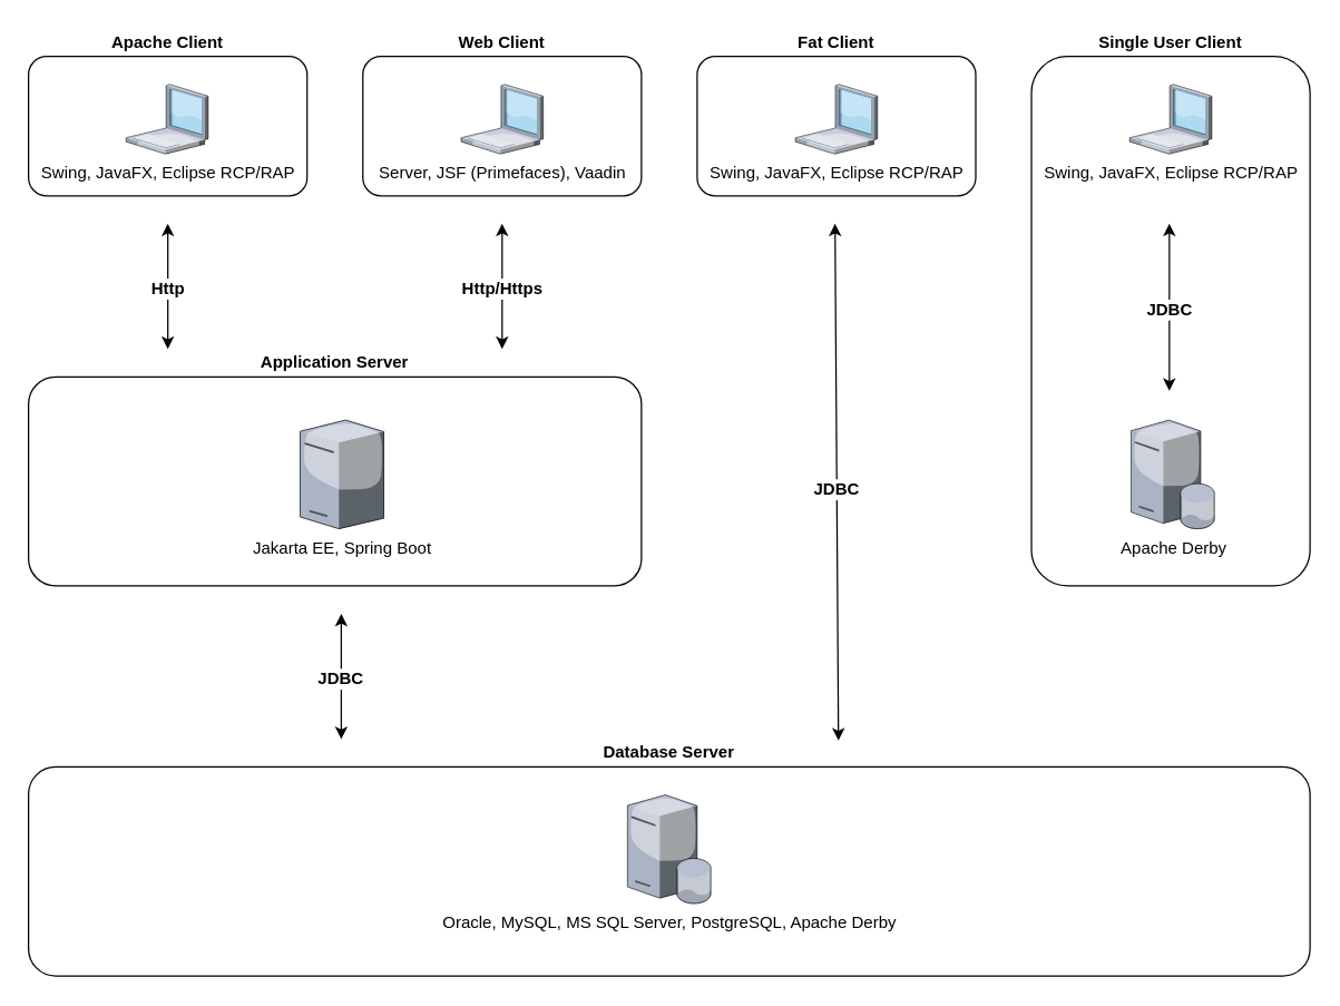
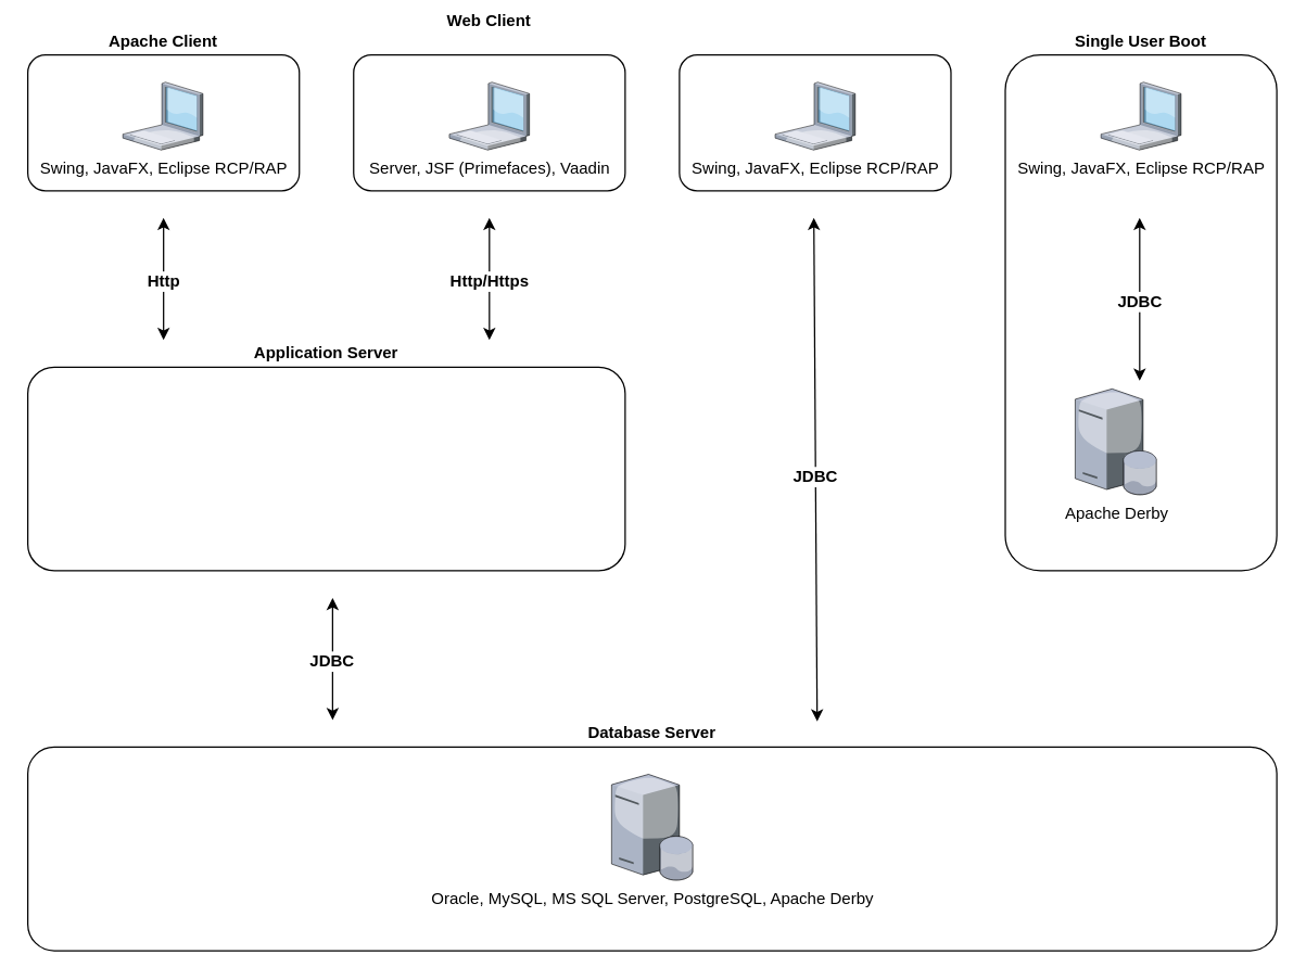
- <mxCell id="8" value="&lt;b&gt;Web Client&lt;/b&gt;" style="text;html=1;strokeColor=none;fillColor=none;align=center;verticalAlign=middle;whiteSpace=wrap;rounded=0;" parent="1" vertex="1"><mxGeometry x="260" y="20" width="200" height="20" as="geometry" /></mxCell>
+ <mxCell id="8" value="&lt;b&gt;Web Client&lt;/b&gt;" style="text;html=1;strokeColor=none;fillColor=none;align=center;verticalAlign=middle;whiteSpace=wrap;rounded=0;" parent="1" vertex="1"><mxGeometry x="260" y="5" width="200" height="20" as="geometry" /></mxCell>
- <mxCell id="11" value="&lt;b&gt;Fat Client&lt;/b&gt;" style="text;html=1;strokeColor=none;fillColor=none;align=center;verticalAlign=middle;whiteSpace=wrap;rounded=0;" parent="1" vertex="1"><mxGeometry x="500" y="20" width="200" height="20" as="geometry" /></mxCell>
- <mxCell id="14" value="&lt;b&gt;Single User Client&lt;/b&gt;" style="text;html=1;strokeColor=none;fillColor=none;align=center;verticalAlign=middle;whiteSpace=wrap;rounded=0;" parent="1" vertex="1"><mxGeometry x="740" y="20" width="200" height="20" as="geometry" /></mxCell>
+ <mxCell id="14" value="&lt;b&gt;Single User Boot&lt;/b&gt;" style="text;html=1;strokeColor=none;fillColor=none;align=center;verticalAlign=middle;whiteSpace=wrap;rounded=0;" parent="1" vertex="1"><mxGeometry x="740" y="20" width="200" height="20" as="geometry" /></mxCell>
- <mxCell id="20" value="Jakarta EE, Spring Boot" style="verticalLabelPosition=bottom;aspect=fixed;html=1;verticalAlign=top;strokeColor=none;outlineConnect=0;shape=mxgraph.citrix.tower_server;" parent="1" vertex="1"><mxGeometry x="215" y="301" width="60" height="78" as="geometry" /></mxCell>
- <mxCell id="19" value="Apache Derby" style="verticalLabelPosition=bottom;html=1;verticalAlign=top;strokeColor=none;outlineConnect=0;shape=mxgraph.citrix.database_server;" parent="1" vertex="1"><mxGeometry x="811.5" y="301" width="60" height="78" as="geometry" /></mxCell>
+ <mxCell id="19" value="Apache Derby" style="verticalLabelPosition=bottom;html=1;verticalAlign=top;strokeColor=none;outlineConnect=0;shape=mxgraph.citrix.database_server;" parent="1" vertex="1"><mxGeometry x="791.5" y="286" width="60" height="78" as="geometry" /></mxCell>
